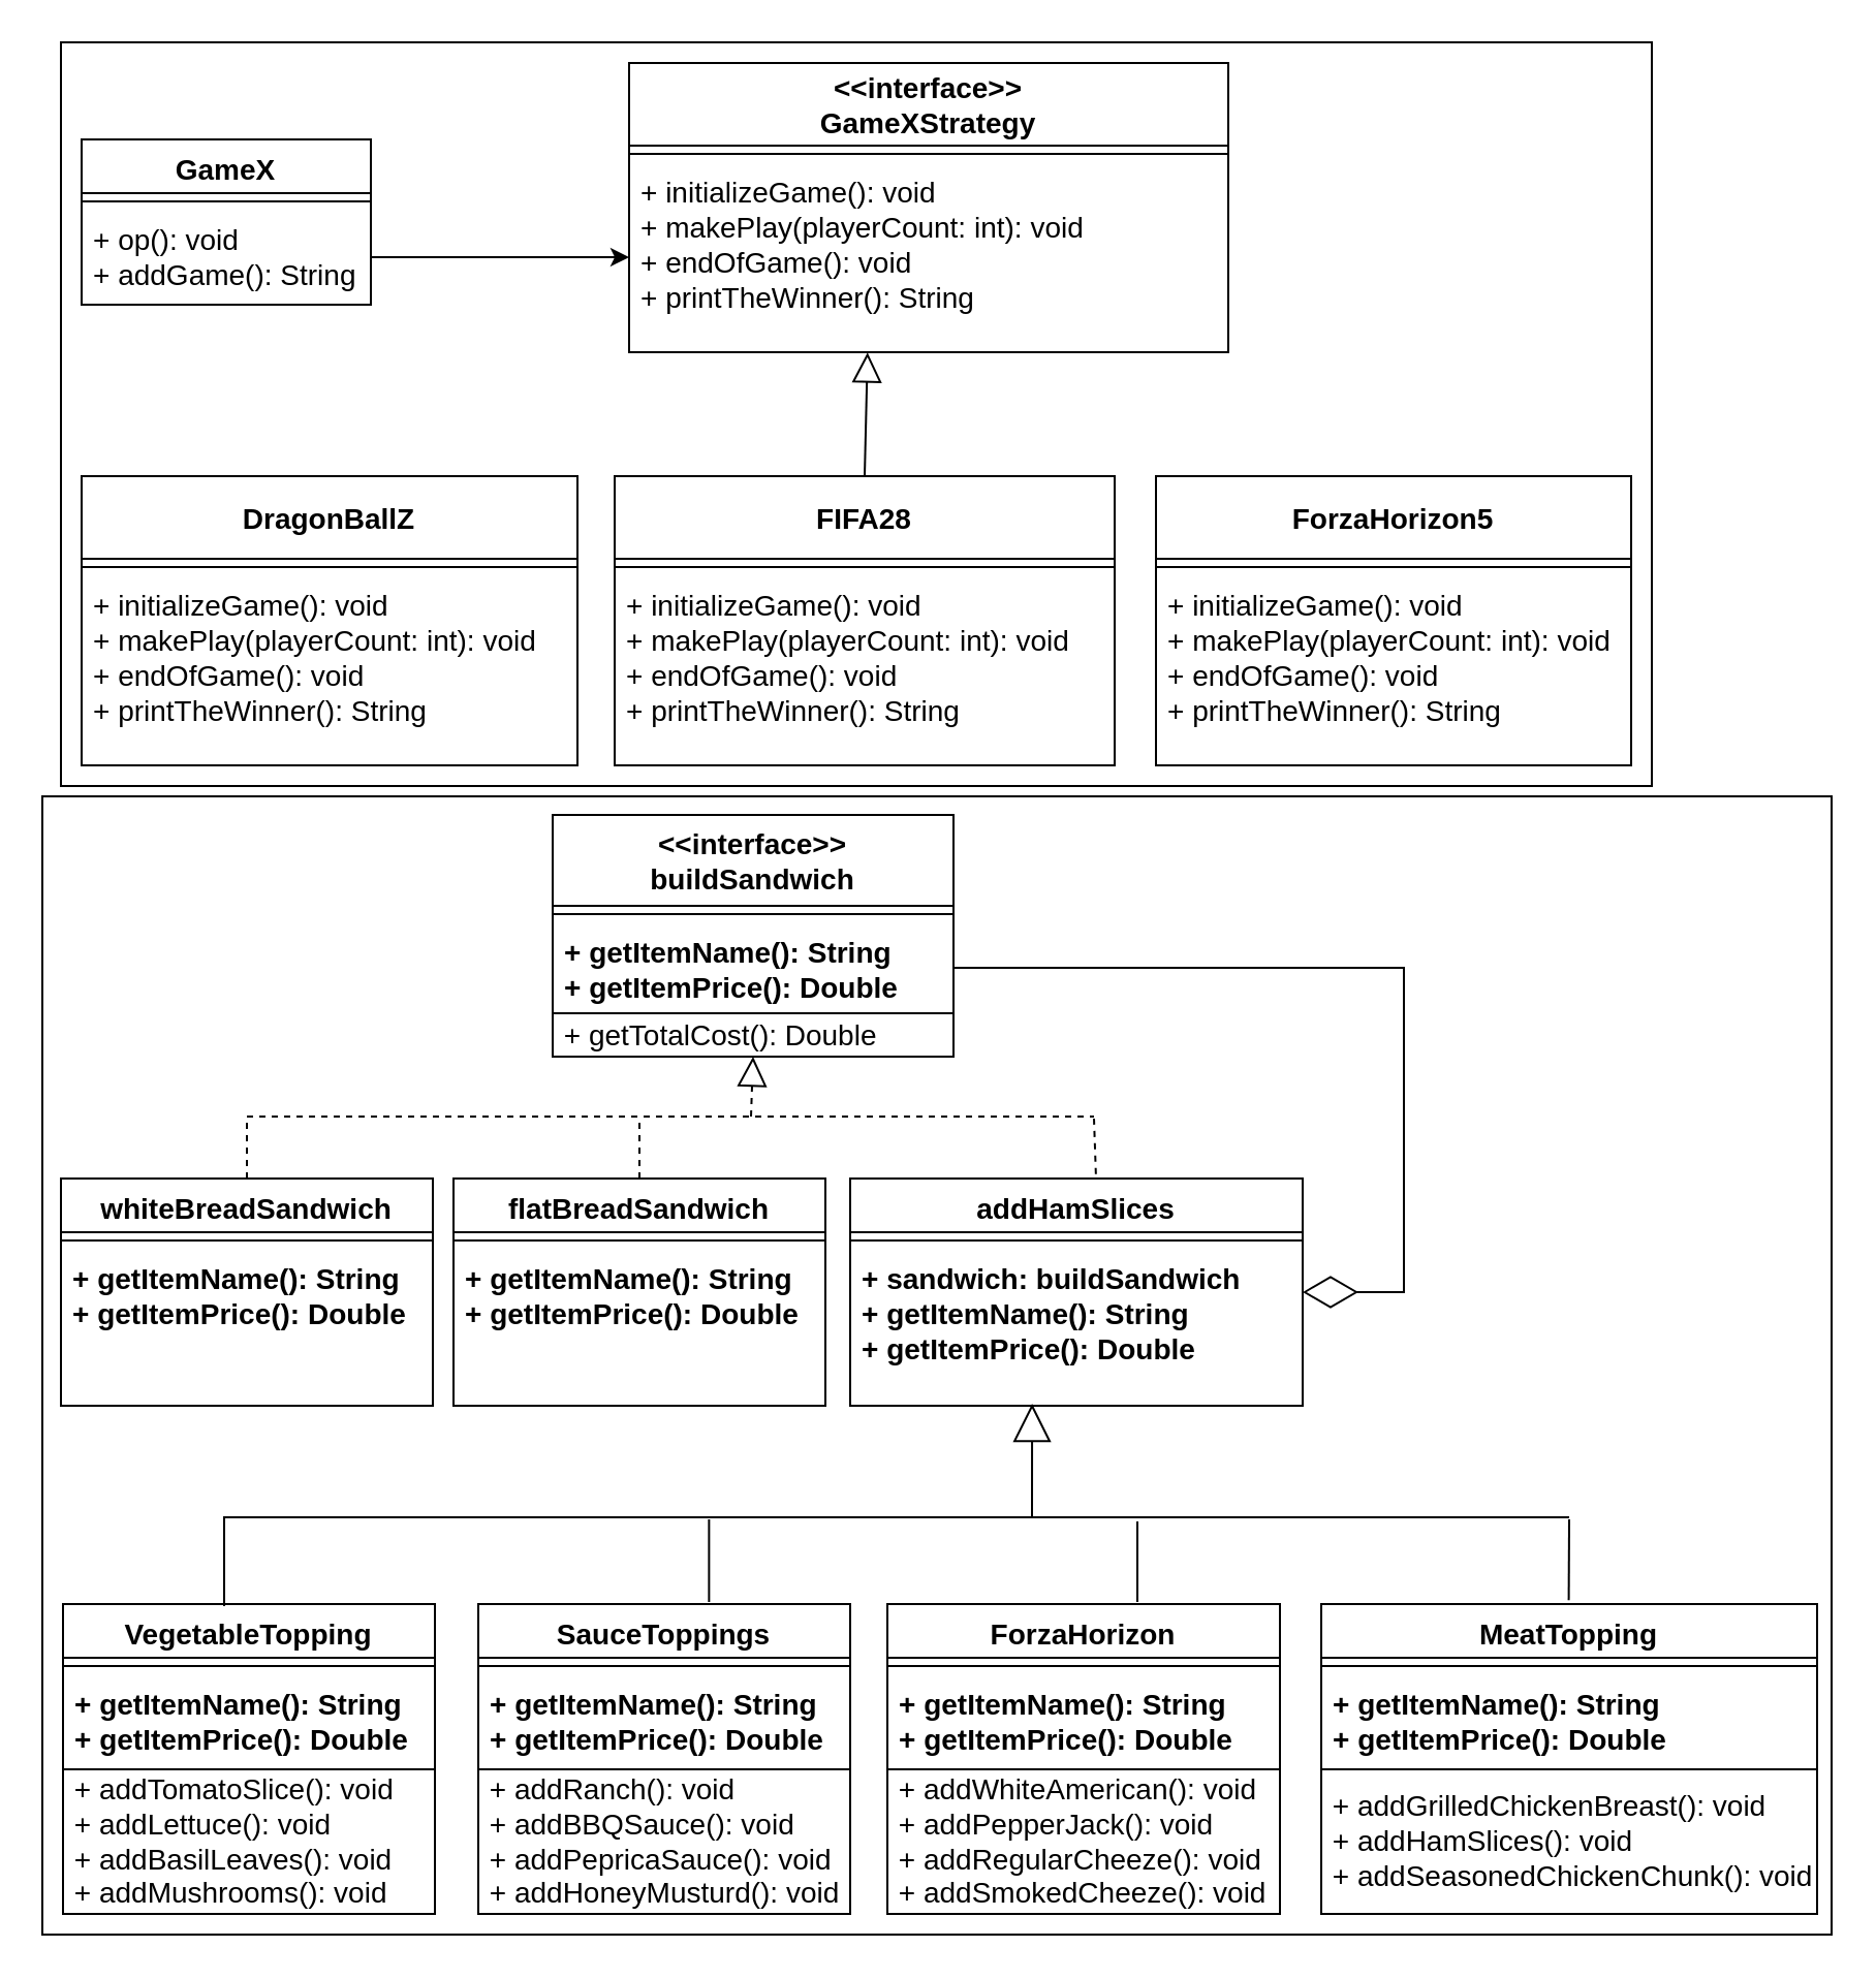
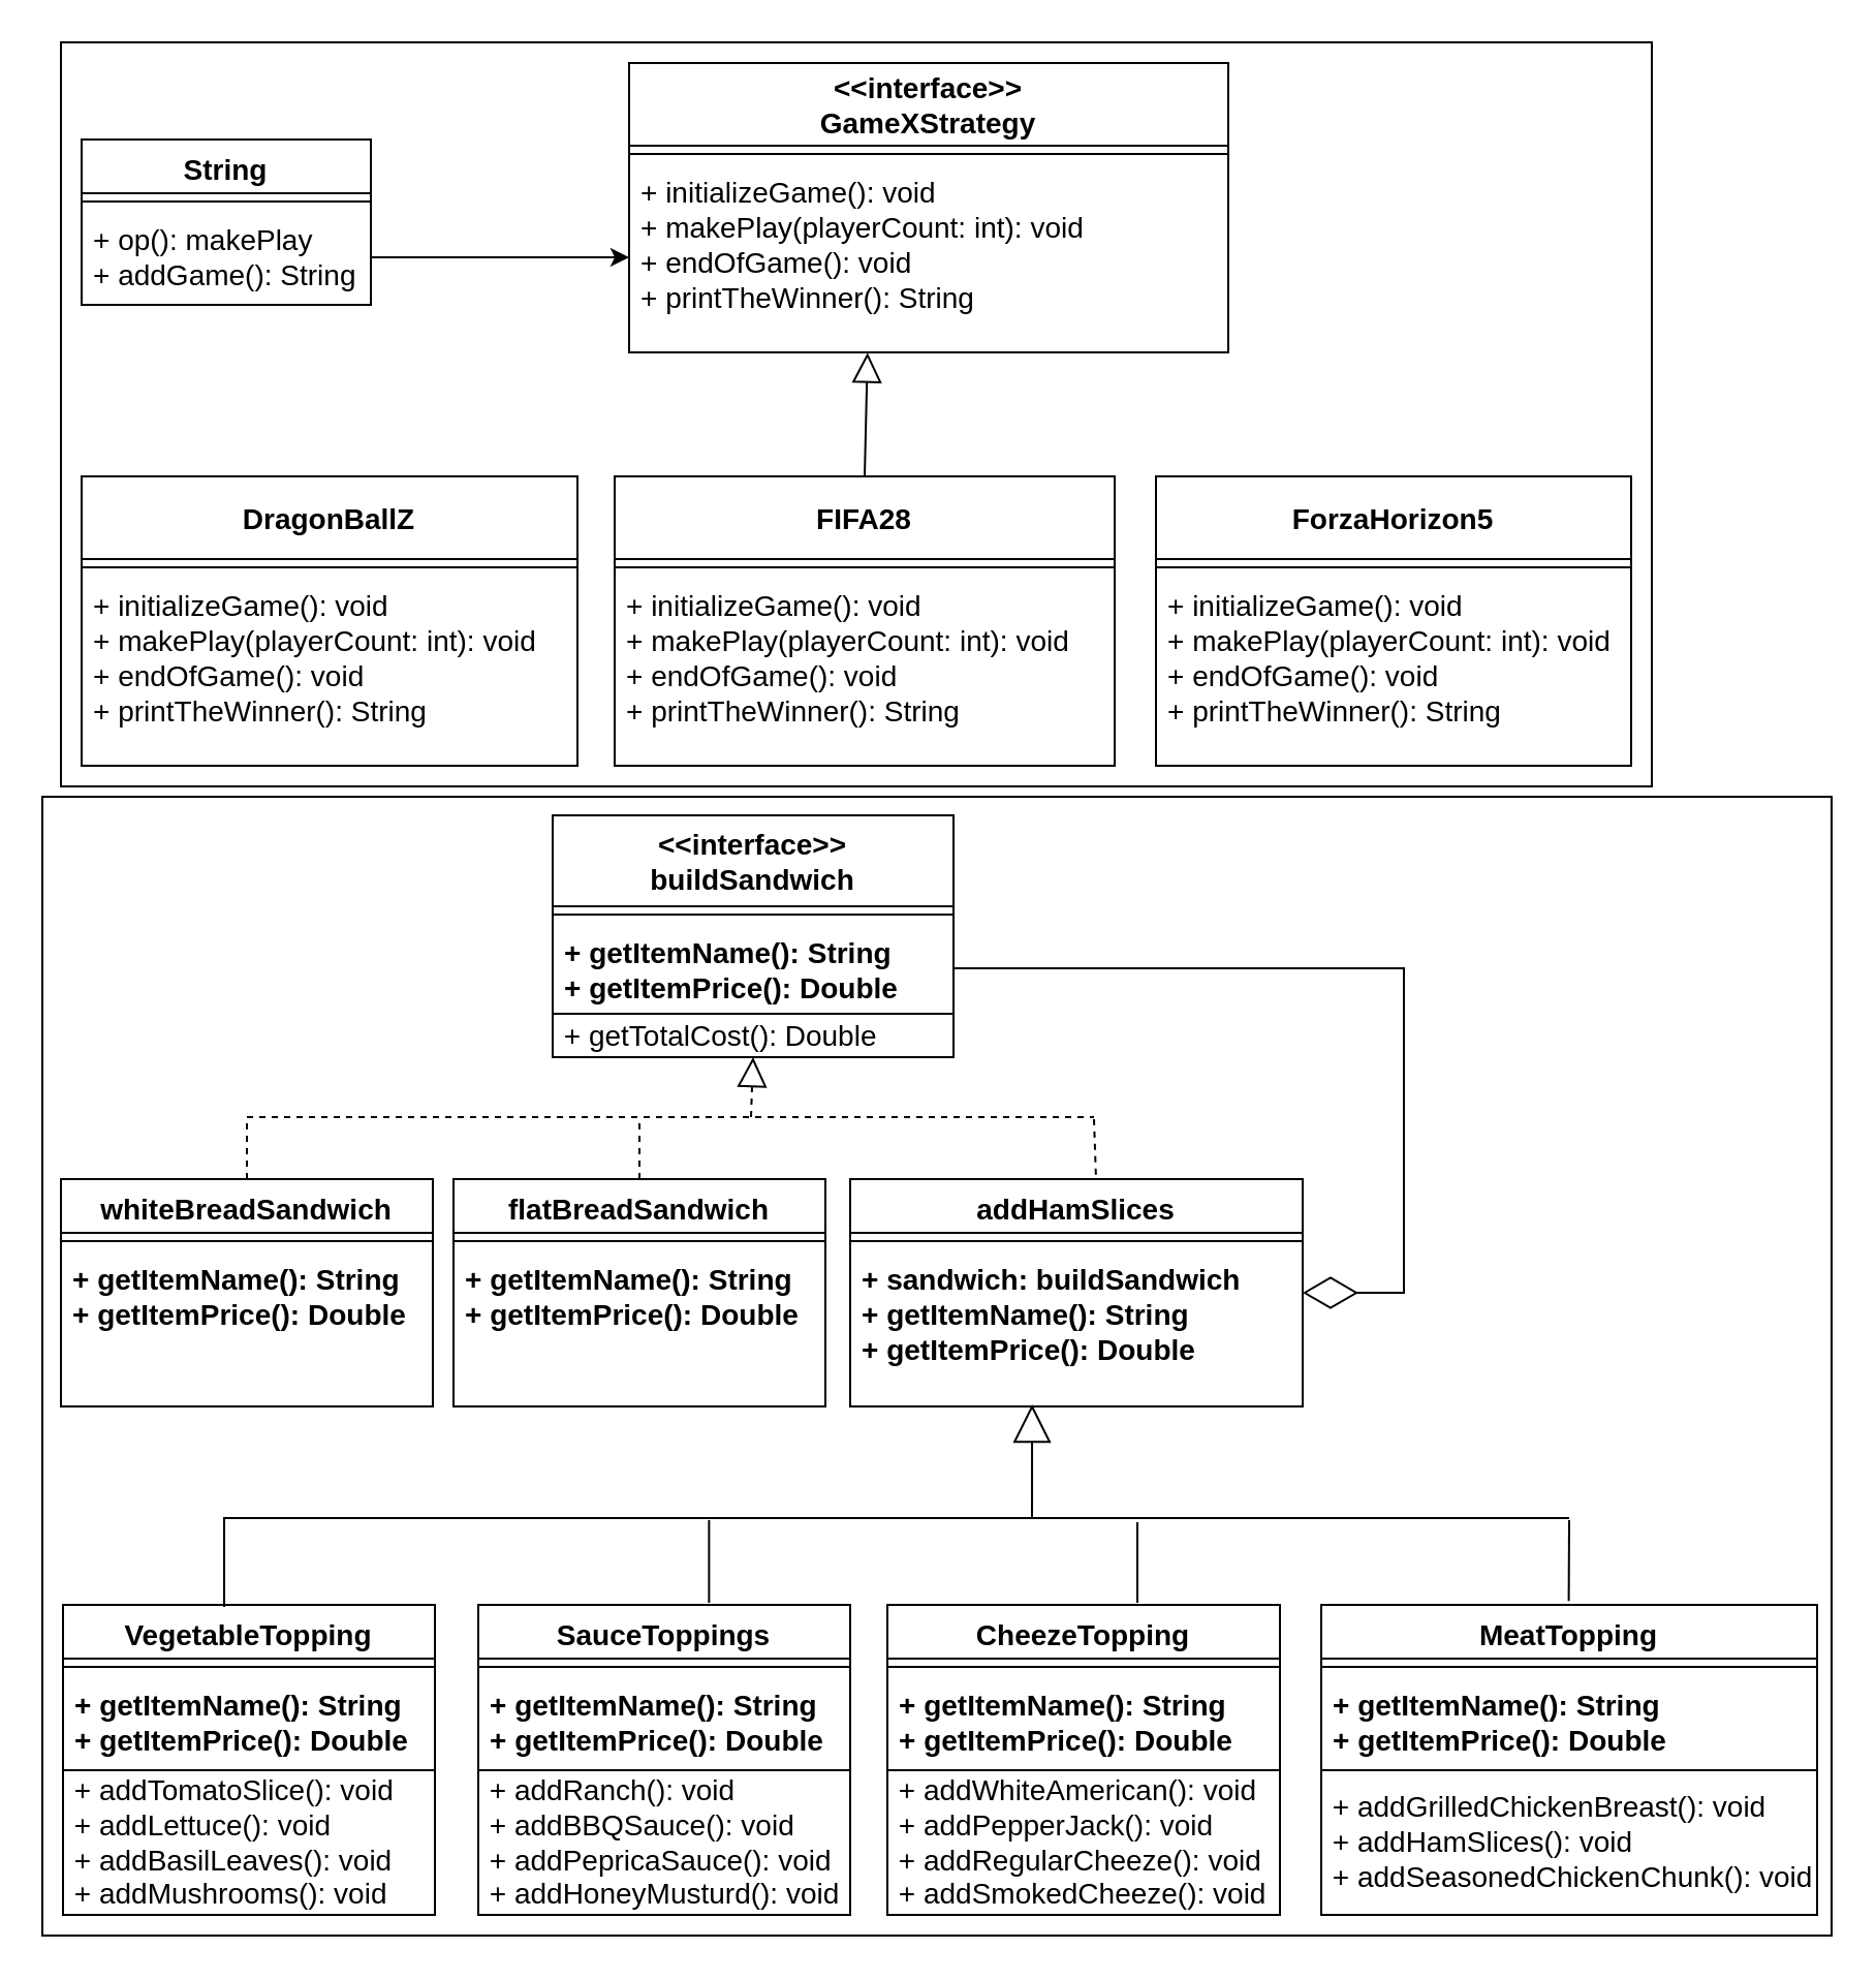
- <mxCell id="9" value="GameX" style="swimlane;fontStyle=1;align=center;verticalAlign=top;childLayout=stackLayout;horizontal=1;startSize=26;horizontalStack=0;resizeParent=1;resizeParentMax=0;resizeLast=0;collapsible=1;marginBottom=0;fontSize=14;" parent="1" vertex="1"><mxGeometry x="39" y="67" width="140" height="80" as="geometry" /></mxCell>
+ <mxCell id="9" value="String" style="swimlane;fontStyle=1;align=center;verticalAlign=top;childLayout=stackLayout;horizontal=1;startSize=26;horizontalStack=0;resizeParent=1;resizeParentMax=0;resizeLast=0;collapsible=1;marginBottom=0;fontSize=14;" parent="1" vertex="1"><mxGeometry x="39" y="67" width="140" height="80" as="geometry" /></mxCell>
- <mxCell id="11" value="+ op(): void&#10;+ addGame(): String" style="text;strokeColor=none;fillColor=none;align=left;verticalAlign=top;spacingLeft=4;spacingRight=4;overflow=hidden;rotatable=0;points=[[0,0.5],[1,0.5]];portConstraint=eastwest;fontSize=14;" parent="9" vertex="1"><mxGeometry y="34" width="140" height="46" as="geometry" /></mxCell>
+ <mxCell id="11" value="+ op(): makePlay&#10;+ addGame(): String" style="text;strokeColor=none;fillColor=none;align=left;verticalAlign=top;spacingLeft=4;spacingRight=4;overflow=hidden;rotatable=0;points=[[0,0.5],[1,0.5]];portConstraint=eastwest;fontSize=14;" parent="9" vertex="1"><mxGeometry y="34" width="140" height="46" as="geometry" /></mxCell>
- <mxCell id="55" value="ForzaHorizon" style="swimlane;fontStyle=1;align=center;verticalAlign=top;childLayout=stackLayout;horizontal=1;startSize=26;horizontalStack=0;resizeParent=1;resizeParentMax=0;resizeLast=0;collapsible=1;marginBottom=0;fillColor=none;fontSize=14;" parent="1" vertex="1"><mxGeometry x="429" y="776" width="190" height="150" as="geometry" /></mxCell>
+ <mxCell id="55" value="CheezeTopping" style="swimlane;fontStyle=1;align=center;verticalAlign=top;childLayout=stackLayout;horizontal=1;startSize=26;horizontalStack=0;resizeParent=1;resizeParentMax=0;resizeLast=0;collapsible=1;marginBottom=0;fillColor=none;fontSize=14;" parent="1" vertex="1"><mxGeometry x="429" y="776" width="190" height="150" as="geometry" /></mxCell>
